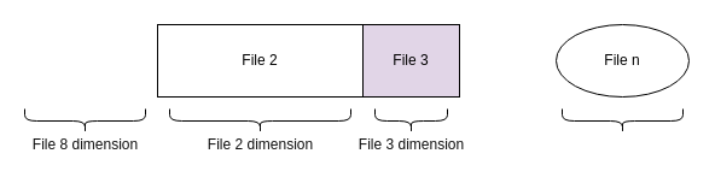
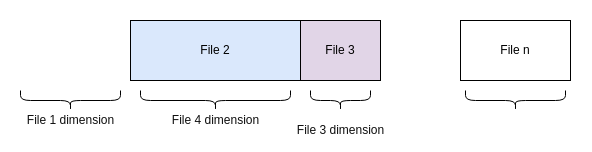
- <mxCell id="2" value="File 2" style="rounded=0;whiteSpace=wrap;html=1;" vertex="1" parent="1"><mxGeometry x="130" y="20" width="170" height="60" as="geometry" /></mxCell>
+ <mxCell id="2" value="File 2" style="rounded=0;whiteSpace=wrap;html=1;fillColor=#dae8fc;" vertex="1" parent="1"><mxGeometry x="130" y="20" width="170" height="60" as="geometry" /></mxCell>
- <mxCell id="4" value="File n" style="ellipse;whiteSpace=wrap;html=1;" vertex="1" parent="1"><mxGeometry x="460" y="20" width="110" height="60" as="geometry" /></mxCell>
+ <mxCell id="4" value="File n" style="rounded=0;whiteSpace=wrap;html=1;" vertex="1" parent="1"><mxGeometry x="460" y="20" width="110" height="60" as="geometry" /></mxCell>
- <mxCell id="10" value="File 8 dimension" style="text;html=1;align=center;verticalAlign=middle;resizable=0;points=[];autosize=1;fontColor=#0F0F0F;" vertex="1" parent="1"><mxGeometry x="20" y="110" width="100" height="20" as="geometry" /></mxCell>
+ <mxCell id="10" value="File 1 dimension" style="text;html=1;align=center;verticalAlign=middle;resizable=0;points=[];autosize=1;fontColor=#0F0F0F;" vertex="1" parent="1"><mxGeometry x="20" y="110" width="100" height="20" as="geometry" /></mxCell>
- <mxCell id="11" value="File 2 dimension" style="text;html=1;align=center;verticalAlign=middle;resizable=0;points=[];autosize=1;fontColor=#0F0F0F;" vertex="1" parent="1"><mxGeometry x="165" y="110" width="100" height="20" as="geometry" /></mxCell>
+ <mxCell id="11" value="File 4 dimension" style="text;html=1;align=center;verticalAlign=middle;resizable=0;points=[];autosize=1;fontColor=#0F0F0F;" vertex="1" parent="1"><mxGeometry x="165" y="110" width="100" height="20" as="geometry" /></mxCell>
- <mxCell id="12" value="File 3 dimension" style="text;html=1;align=center;verticalAlign=middle;resizable=0;points=[];autosize=1;fontColor=#0F0F0F;" vertex="1" parent="1"><mxGeometry x="290" y="110" width="100" height="20" as="geometry" /></mxCell>
+ <mxCell id="12" value="File 3 dimension" style="text;html=1;align=center;verticalAlign=middle;resizable=0;points=[];autosize=1;fontColor=#0F0F0F;" vertex="1" parent="1"><mxGeometry x="290" y="120" width="100" height="20" as="geometry" /></mxCell>
